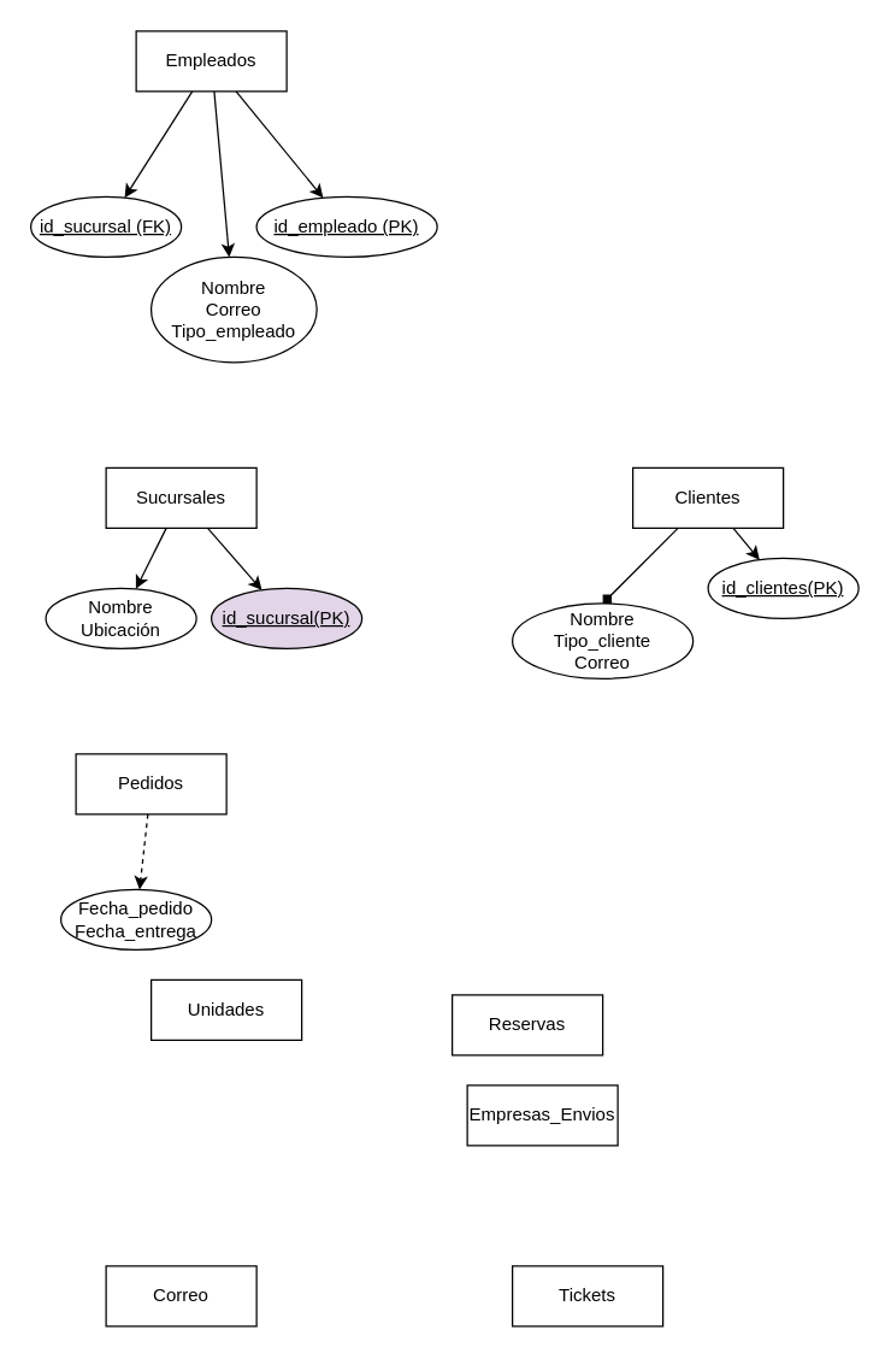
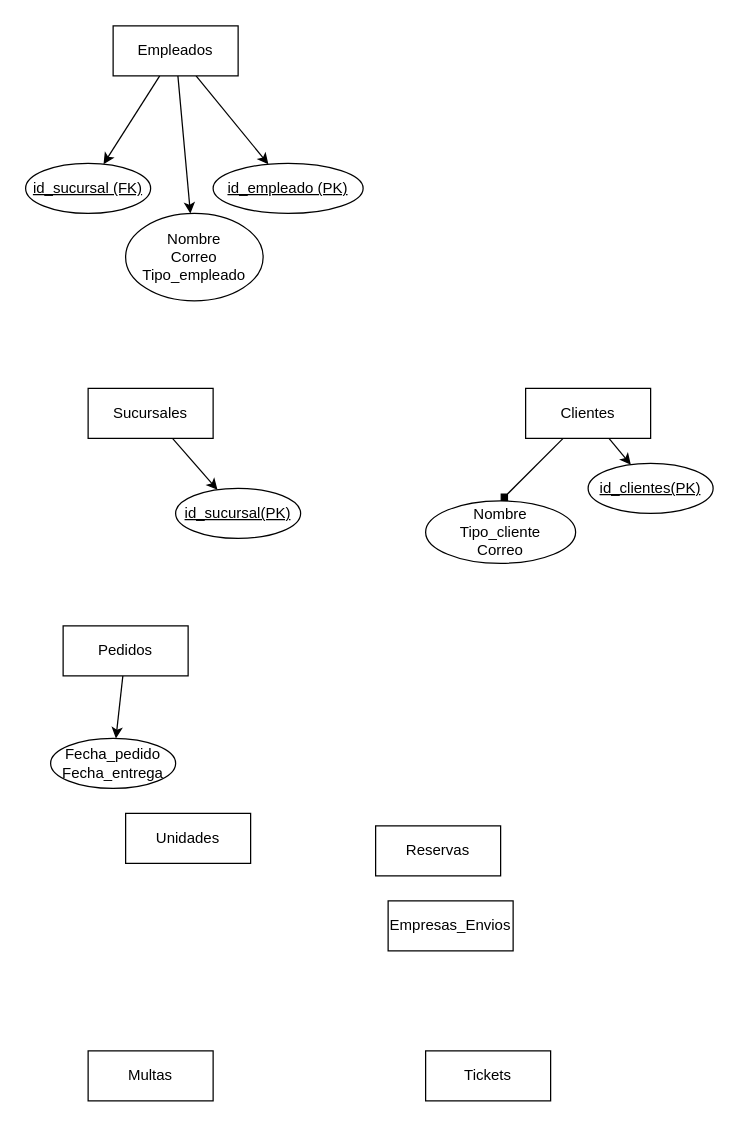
- <mxCell id="6" value="" style="rounded=0;orthogonalLoop=1;jettySize=auto;html=1;" edge="1" parent="1" source="8" target="22"><mxGeometry relative="1" as="geometry" /></mxCell>
- <mxCell id="22" value="Nombre&lt;div&gt;Ubicación&lt;/div&gt;" style="ellipse;whiteSpace=wrap;html=1;align=center;" vertex="1" parent="1"><mxGeometry x="30" y="390" width="100" height="40" as="geometry" /></mxCell>
- <mxCell id="23" value="id_sucursal(PK)" style="ellipse;whiteSpace=wrap;html=1;align=center;fontStyle=4;fillColor=#e1d5e7;" vertex="1" parent="1"><mxGeometry x="140" y="390" width="100" height="40" as="geometry" /></mxCell>
+ <mxCell id="23" value="id_sucursal(PK)" style="ellipse;whiteSpace=wrap;html=1;align=center;fontStyle=4;" vertex="1" parent="1"><mxGeometry x="140" y="390" width="100" height="40" as="geometry" /></mxCell>
- <mxCell id="10" value="" style="rounded=0;orthogonalLoop=1;jettySize=auto;html=1;dashed=1;" edge="1" parent="1" source="11" target="26"><mxGeometry relative="1" as="geometry" /></mxCell>
+ <mxCell id="10" value="" style="rounded=0;orthogonalLoop=1;jettySize=auto;html=1;" edge="1" parent="1" source="11" target="26"><mxGeometry relative="1" as="geometry" /></mxCell>
- <mxCell id="16" value="Correo" style="whiteSpace=wrap;html=1;align=center;" vertex="1" parent="1"><mxGeometry y="840" width="100" height="40" as="geometry" x="70" /></mxCell>
+ <mxCell id="16" value="Multas" style="whiteSpace=wrap;html=1;align=center;" vertex="1" parent="1"><mxGeometry y="840" width="100" height="40" as="geometry" x="70" /></mxCell>
